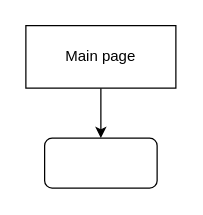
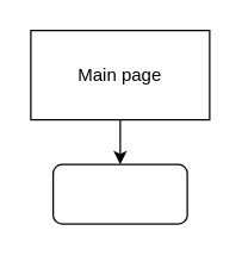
- <mxCell id="3" value="Main page" style="rounded=0;whiteSpace=wrap;html=1;" vertex="1" parent="1"><mxGeometry x="20" y="20" width="120" height="50" as="geometry" /></mxCell>
+ <mxCell id="3" value="Main page" style="rounded=0;whiteSpace=wrap;html=1;" vertex="1" parent="1"><mxGeometry x="20" y="20" width="120" height="60" as="geometry" /></mxCell>
